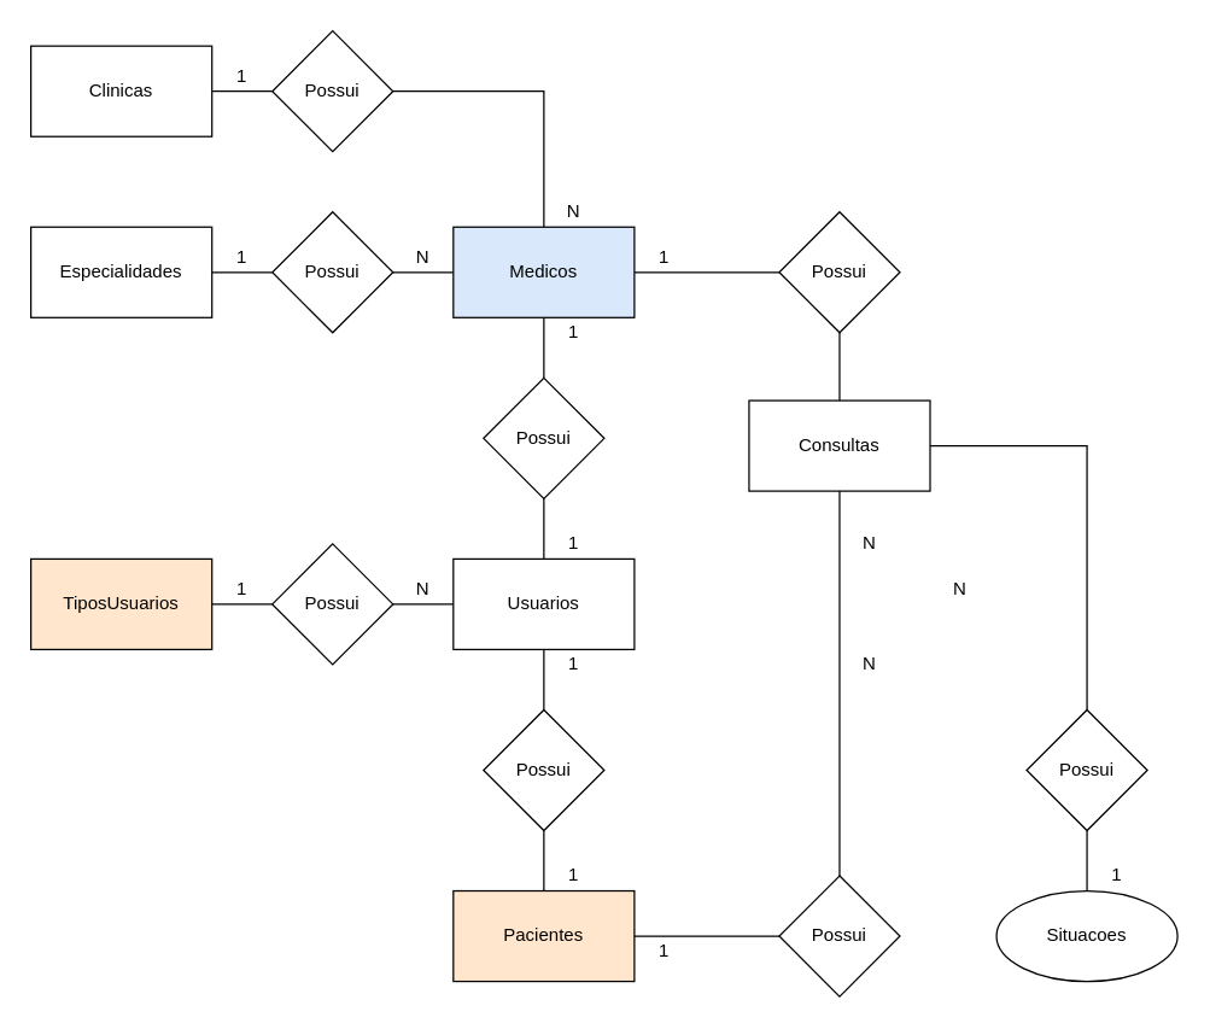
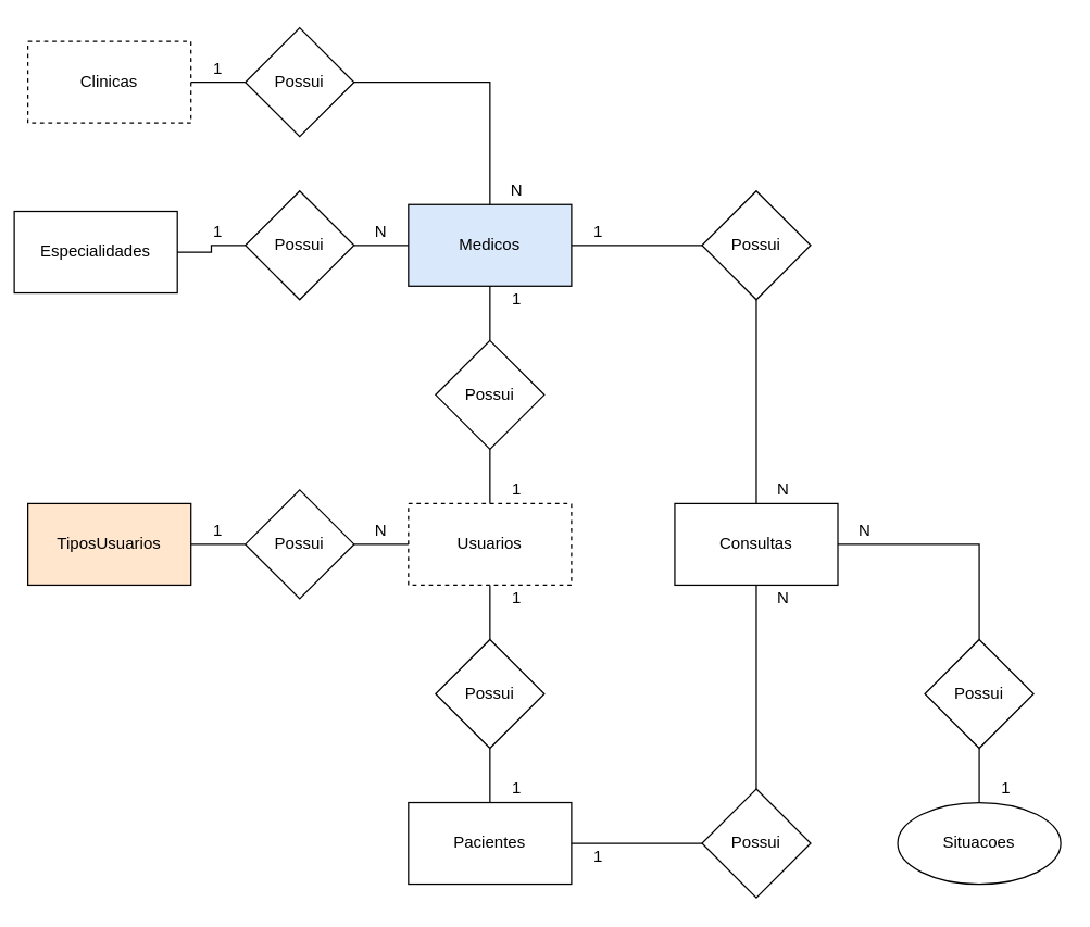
- <mxCell id="7" value="Clinicas" style="rounded=0;whiteSpace=wrap;html=1;" parent="1" vertex="1"><mxGeometry x="20" y="30" width="120" height="60" as="geometry" /></mxCell>
+ <mxCell id="7" value="Clinicas" style="rounded=0;whiteSpace=wrap;html=1;dashed=1;" parent="1" vertex="1"><mxGeometry x="20" y="30" width="120" height="60" as="geometry" /></mxCell>
- <mxCell id="2" value="Especialidades" style="rounded=0;whiteSpace=wrap;html=1;" parent="1" vertex="1"><mxGeometry x="20" y="150" width="120" height="60" as="geometry" /></mxCell>
+ <mxCell id="2" value="Especialidades" style="rounded=0;whiteSpace=wrap;html=1;" parent="1" vertex="1"><mxGeometry x="10" y="155" width="120" height="60" as="geometry" /></mxCell>
- <mxCell id="6" value="Consultas" style="rounded=0;whiteSpace=wrap;html=1;" parent="1" vertex="1"><mxGeometry x="496" y="265" width="120" height="60" as="geometry" /></mxCell>
+ <mxCell id="6" value="Consultas" style="rounded=0;whiteSpace=wrap;html=1;" parent="1" vertex="1"><mxGeometry x="496" y="370" width="120" height="60" as="geometry" /></mxCell>
- <mxCell id="4" value="Usuarios" style="rounded=0;whiteSpace=wrap;html=1;" parent="1" vertex="1"><mxGeometry x="300" y="370" width="120" height="60" as="geometry" /></mxCell>
+ <mxCell id="4" value="Usuarios" style="rounded=0;whiteSpace=wrap;html=1;dashed=1;" parent="1" vertex="1"><mxGeometry x="300" y="370" width="120" height="60" as="geometry" /></mxCell>
- <mxCell id="9" value="Pacientes" style="rounded=0;whiteSpace=wrap;html=1;fillColor=#ffe6cc;" parent="1" vertex="1"><mxGeometry x="300" y="590" width="120" height="60" as="geometry" /></mxCell>
+ <mxCell id="9" value="Pacientes" style="rounded=0;whiteSpace=wrap;html=1;" parent="1" vertex="1"><mxGeometry x="300" y="590" width="120" height="60" as="geometry" /></mxCell>
